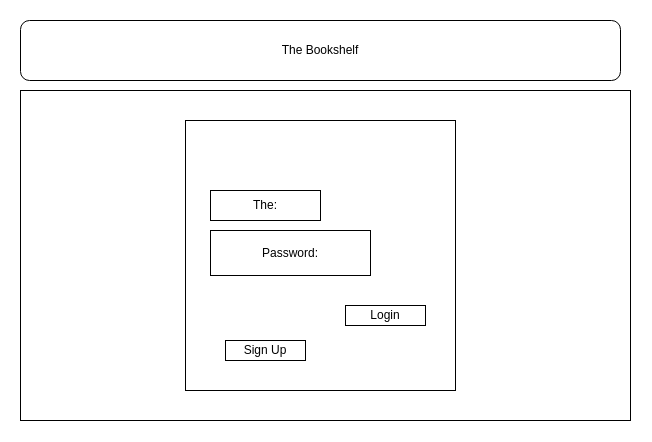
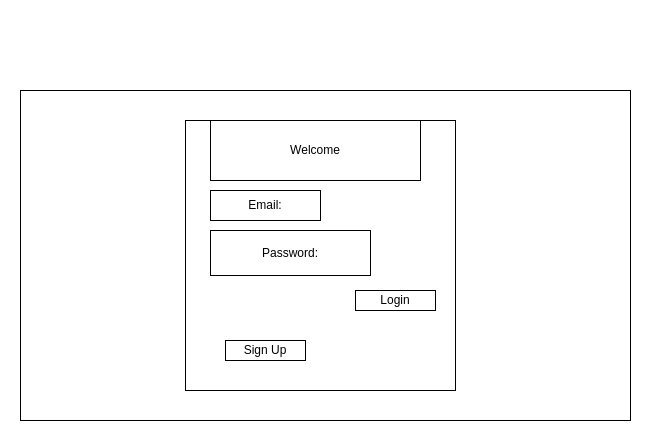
- <mxCell id="2" value="The Bookshelf" style="rounded=1;whiteSpace=wrap;html=1;" parent="1" vertex="1"><mxGeometry x="20" y="20" width="600" height="60" as="geometry" /></mxCell>
+ <mxCell id="9" value="Welcome" style="rounded=0;whiteSpace=wrap;html=1;" parent="1" vertex="1"><mxGeometry x="210" y="120" width="210" height="60" as="geometry" /></mxCell>
- <mxCell id="7" value="The:" style="rounded=0;whiteSpace=wrap;html=1;" parent="1" vertex="1"><mxGeometry x="210" y="190" width="110" height="30" as="geometry" /></mxCell>
+ <mxCell id="7" value="Email:" style="rounded=0;whiteSpace=wrap;html=1;" parent="1" vertex="1"><mxGeometry x="210" y="190" width="110" height="30" as="geometry" /></mxCell>
- <mxCell id="5" value="Login" style="rounded=0;whiteSpace=wrap;html=1;" parent="1" vertex="1"><mxGeometry x="345" y="305" width="80" height="20" as="geometry" /></mxCell>
+ <mxCell id="5" value="Login" style="rounded=0;whiteSpace=wrap;html=1;" parent="1" vertex="1"><mxGeometry x="355" y="290" width="80" height="20" as="geometry" /></mxCell>
